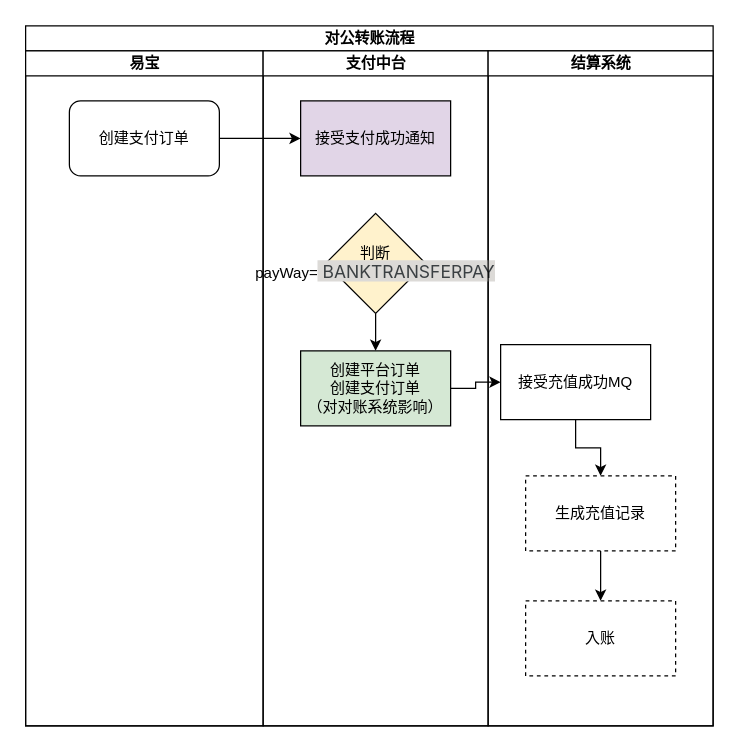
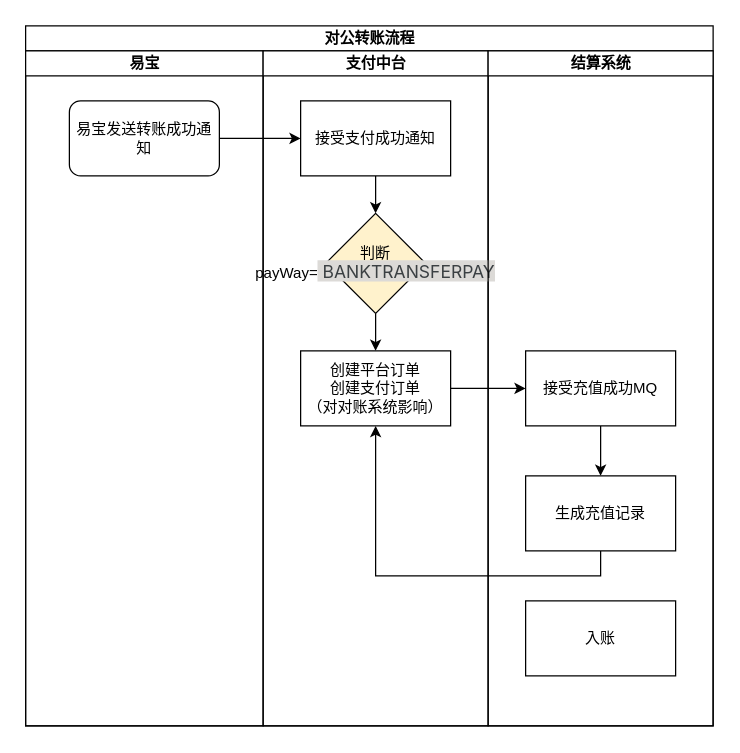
- <mxCell id="4" value="创建支付订单" style="rounded=1;whiteSpace=wrap;html=1;" vertex="1" parent="3"><mxGeometry x="35" y="40" width="120" height="60" as="geometry" /></mxCell>
+ <mxCell id="4" value="易宝发送转账成功通知" style="rounded=1;whiteSpace=wrap;html=1;" vertex="1" parent="3"><mxGeometry x="35" y="40" width="120" height="60" as="geometry" /></mxCell>
- <mxCell id="7" value="接受支付成功通知" style="rounded=0;whiteSpace=wrap;html=1;fillColor=#e1d5e7;" vertex="1" parent="5"><mxGeometry x="30" y="40" width="120" height="60" as="geometry" /></mxCell>
+ <mxCell id="7" value="接受支付成功通知" style="rounded=0;whiteSpace=wrap;html=1;" vertex="1" parent="5"><mxGeometry x="30" y="40" width="120" height="60" as="geometry" /></mxCell>
+ <mxCell id="6" style="edgeStyle=orthogonalEdgeStyle;rounded=0;orthogonalLoop=1;jettySize=auto;html=1;exitX=0.5;exitY=1;exitDx=0;exitDy=0;entryX=0.5;entryY=0;entryDx=0;entryDy=0;" edge="1" parent="5" source="7" target="9"><mxGeometry relative="1" as="geometry" /></mxCell>
- <mxCell id="13" value="接受充值成功MQ" style="rounded=0;whiteSpace=wrap;html=1;" vertex="1" parent="11"><mxGeometry x="10" y="235" width="120" height="60" as="geometry" /></mxCell>
+ <mxCell id="13" value="接受充值成功MQ" style="rounded=0;whiteSpace=wrap;html=1;" vertex="1" parent="11"><mxGeometry x="30" y="240" width="120" height="60" as="geometry" /></mxCell>
- <mxCell id="10" value="创建平台订单&lt;div&gt;创建支付订单&lt;br&gt;（对对账系统影响）&lt;/div&gt;" style="rounded=0;whiteSpace=wrap;html=1;fillColor=#d5e8d4;" vertex="1" parent="5"><mxGeometry x="30" y="240" width="120" height="60" as="geometry" /></mxCell>
+ <mxCell id="10" value="创建平台订单&lt;div&gt;创建支付订单&lt;br&gt;（对对账系统影响）&lt;/div&gt;" style="rounded=0;whiteSpace=wrap;html=1;" vertex="1" parent="5"><mxGeometry x="30" y="240" width="120" height="60" as="geometry" /></mxCell>
- <mxCell id="15" value="生成充值记录" style="rounded=0;whiteSpace=wrap;html=1;dashed=1;" vertex="1" parent="11"><mxGeometry x="30" y="340" width="120" height="60" as="geometry" /></mxCell>
+ <mxCell id="15" value="生成充值记录" style="rounded=0;whiteSpace=wrap;html=1;" vertex="1" parent="11"><mxGeometry x="30" y="340" width="120" height="60" as="geometry" /></mxCell>
- <mxCell id="14" style="edgeStyle=orthogonalEdgeStyle;rounded=0;orthogonalLoop=1;jettySize=auto;html=1;exitX=0.5;exitY=1;exitDx=0;exitDy=0;" edge="1" parent="11" source="15" target="16"><mxGeometry relative="1" as="geometry" /></mxCell>
+ <mxCell id="14" style="edgeStyle=orthogonalEdgeStyle;rounded=0;orthogonalLoop=1;jettySize=auto;html=1;exitX=0.5;exitY=1;exitDx=0;exitDy=0;" edge="1" parent="11" source="15" target="10"><mxGeometry relative="1" as="geometry" /></mxCell>
- <mxCell id="16" value="入账" style="rounded=0;whiteSpace=wrap;html=1;dashed=1;" vertex="1" parent="11"><mxGeometry x="30" y="440" width="120" height="60" as="geometry" /></mxCell>
+ <mxCell id="16" value="入账" style="rounded=0;whiteSpace=wrap;html=1;" vertex="1" parent="11"><mxGeometry x="30" y="440" width="120" height="60" as="geometry" /></mxCell>
